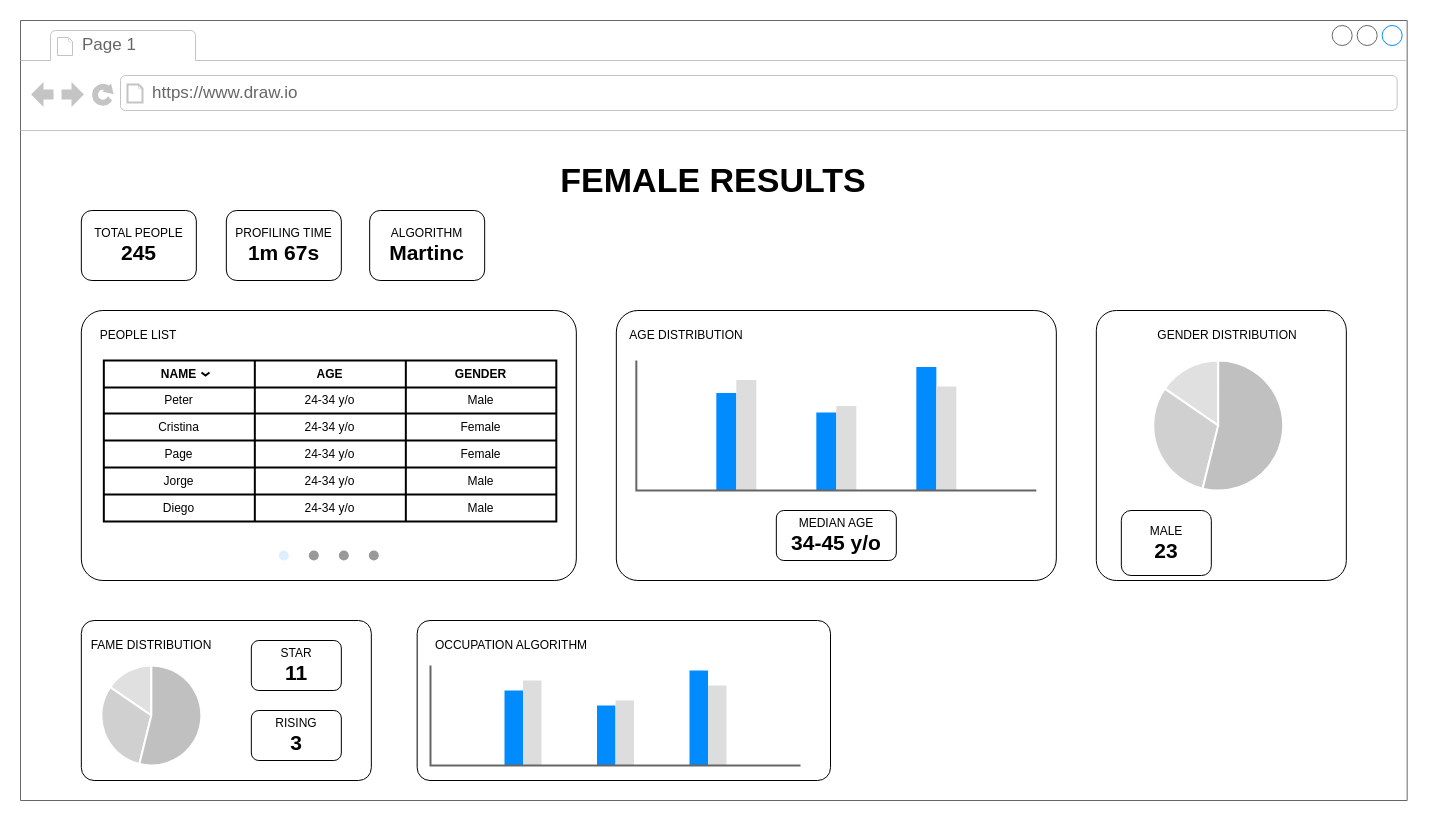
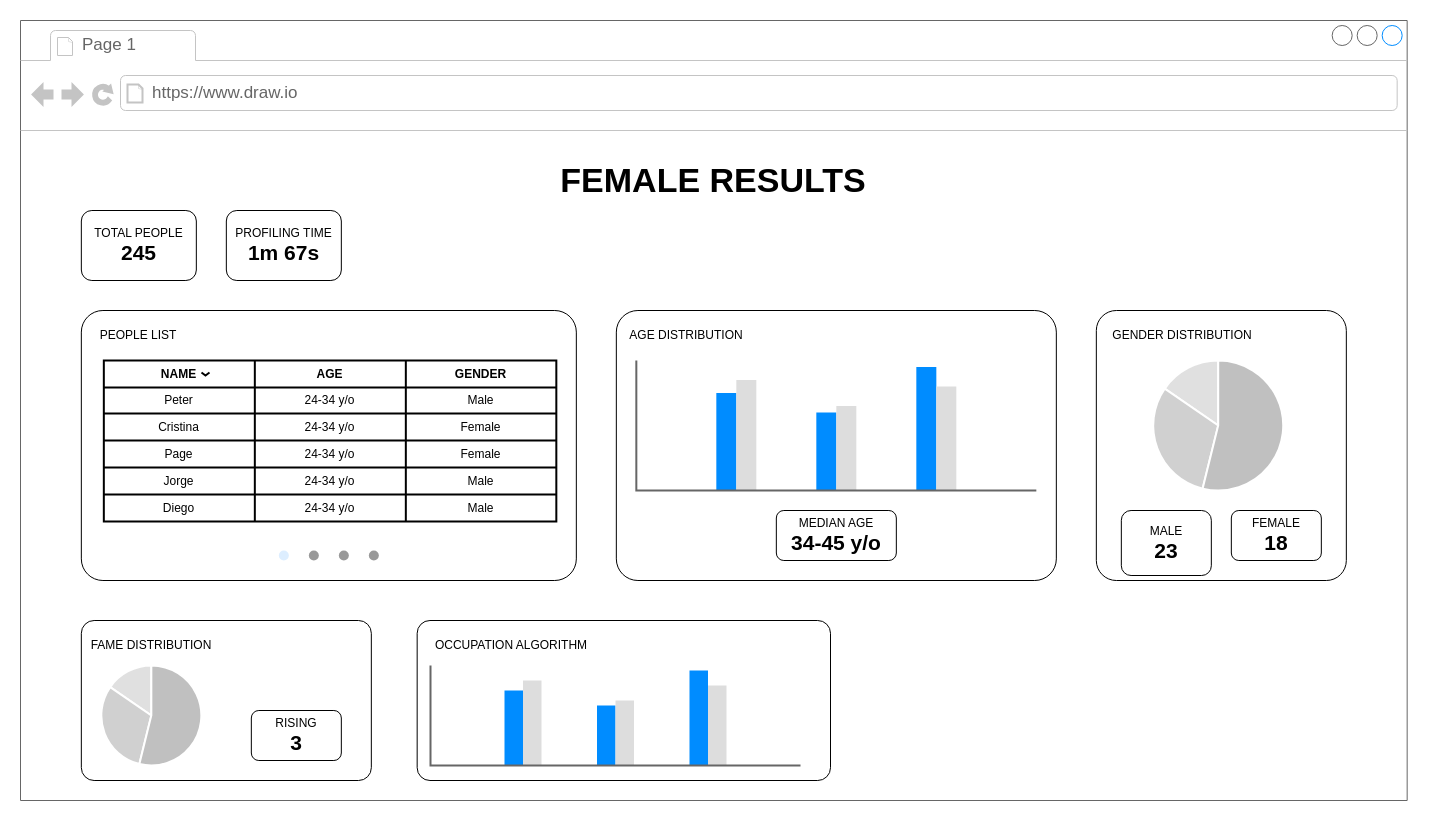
- <mxCell id="8" value="&lt;div&gt;&lt;span style=&quot;font-weight: normal;&quot;&gt;ALGORITHM&lt;br&gt;&lt;/span&gt;&lt;/div&gt;&lt;div style=&quot;font-size: 21px;&quot;&gt;Martinc&lt;br&gt;&lt;/div&gt;" style="rounded=1;whiteSpace=wrap;html=1;fontStyle=1" parent="2" vertex="1"><mxGeometry x="349.16" y="190" width="115" height="70" as="geometry" /></mxCell>
- <mxCell id="16" value="GENDER DISTRIBUTION" style="text;html=1;strokeColor=none;fillColor=none;align=center;verticalAlign=middle;whiteSpace=wrap;rounded=0;" parent="2" vertex="1"><mxGeometry x="1135" y="300" width="144.17" height="30" as="geometry" /></mxCell>
+ <mxCell id="16" value="GENDER DISTRIBUTION" style="text;html=1;strokeColor=none;fillColor=none;align=center;verticalAlign=middle;whiteSpace=wrap;rounded=0;" parent="2" vertex="1"><mxGeometry x="1090" y="300" width="144.17" height="30" as="geometry" /></mxCell>
+ <mxCell id="19" value="&lt;div&gt;&lt;span style=&quot;font-weight: normal;&quot;&gt;FEMALE&lt;br&gt;&lt;/span&gt;&lt;/div&gt;&lt;div style=&quot;font-size: 21px;&quot;&gt;18&lt;br&gt;&lt;/div&gt;" style="rounded=1;whiteSpace=wrap;html=1;fontStyle=1" parent="2" vertex="1"><mxGeometry x="1210.84" y="490" width="90" height="50" as="geometry" /></mxCell>
- <mxCell id="26" value="&lt;div&gt;&lt;span style=&quot;font-weight: normal;&quot;&gt;STAR&lt;br&gt;&lt;/span&gt;&lt;/div&gt;&lt;div style=&quot;font-size: 21px;&quot;&gt;11&lt;br&gt;&lt;/div&gt;" style="rounded=1;whiteSpace=wrap;html=1;fontStyle=1" parent="2" vertex="1"><mxGeometry x="230.83" y="620" width="90" height="50" as="geometry" /></mxCell>
